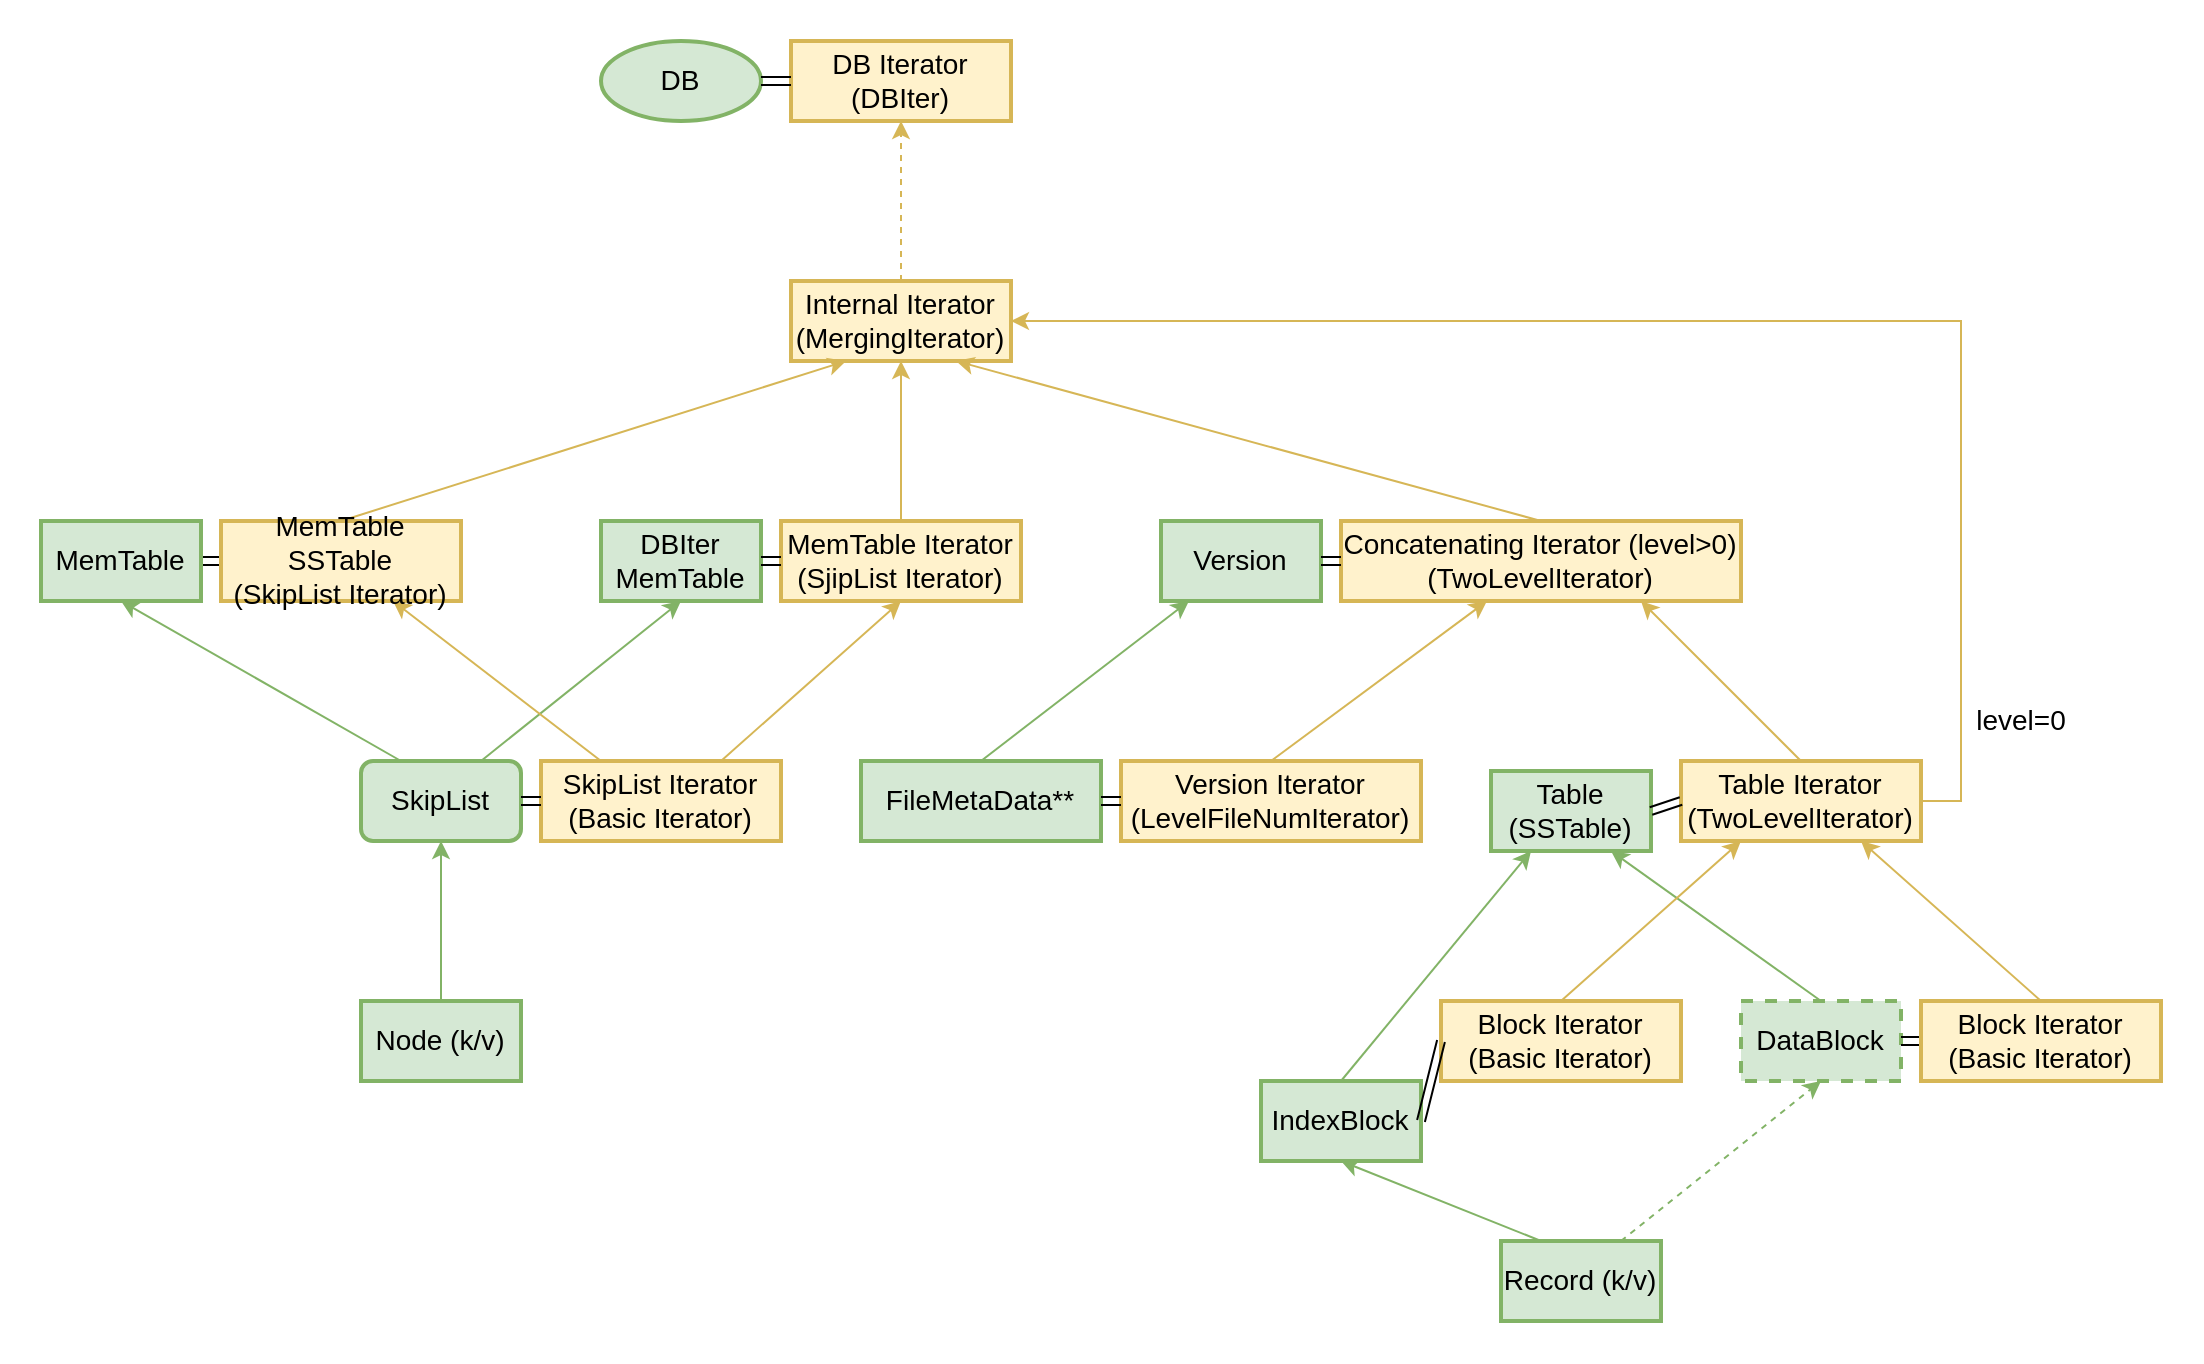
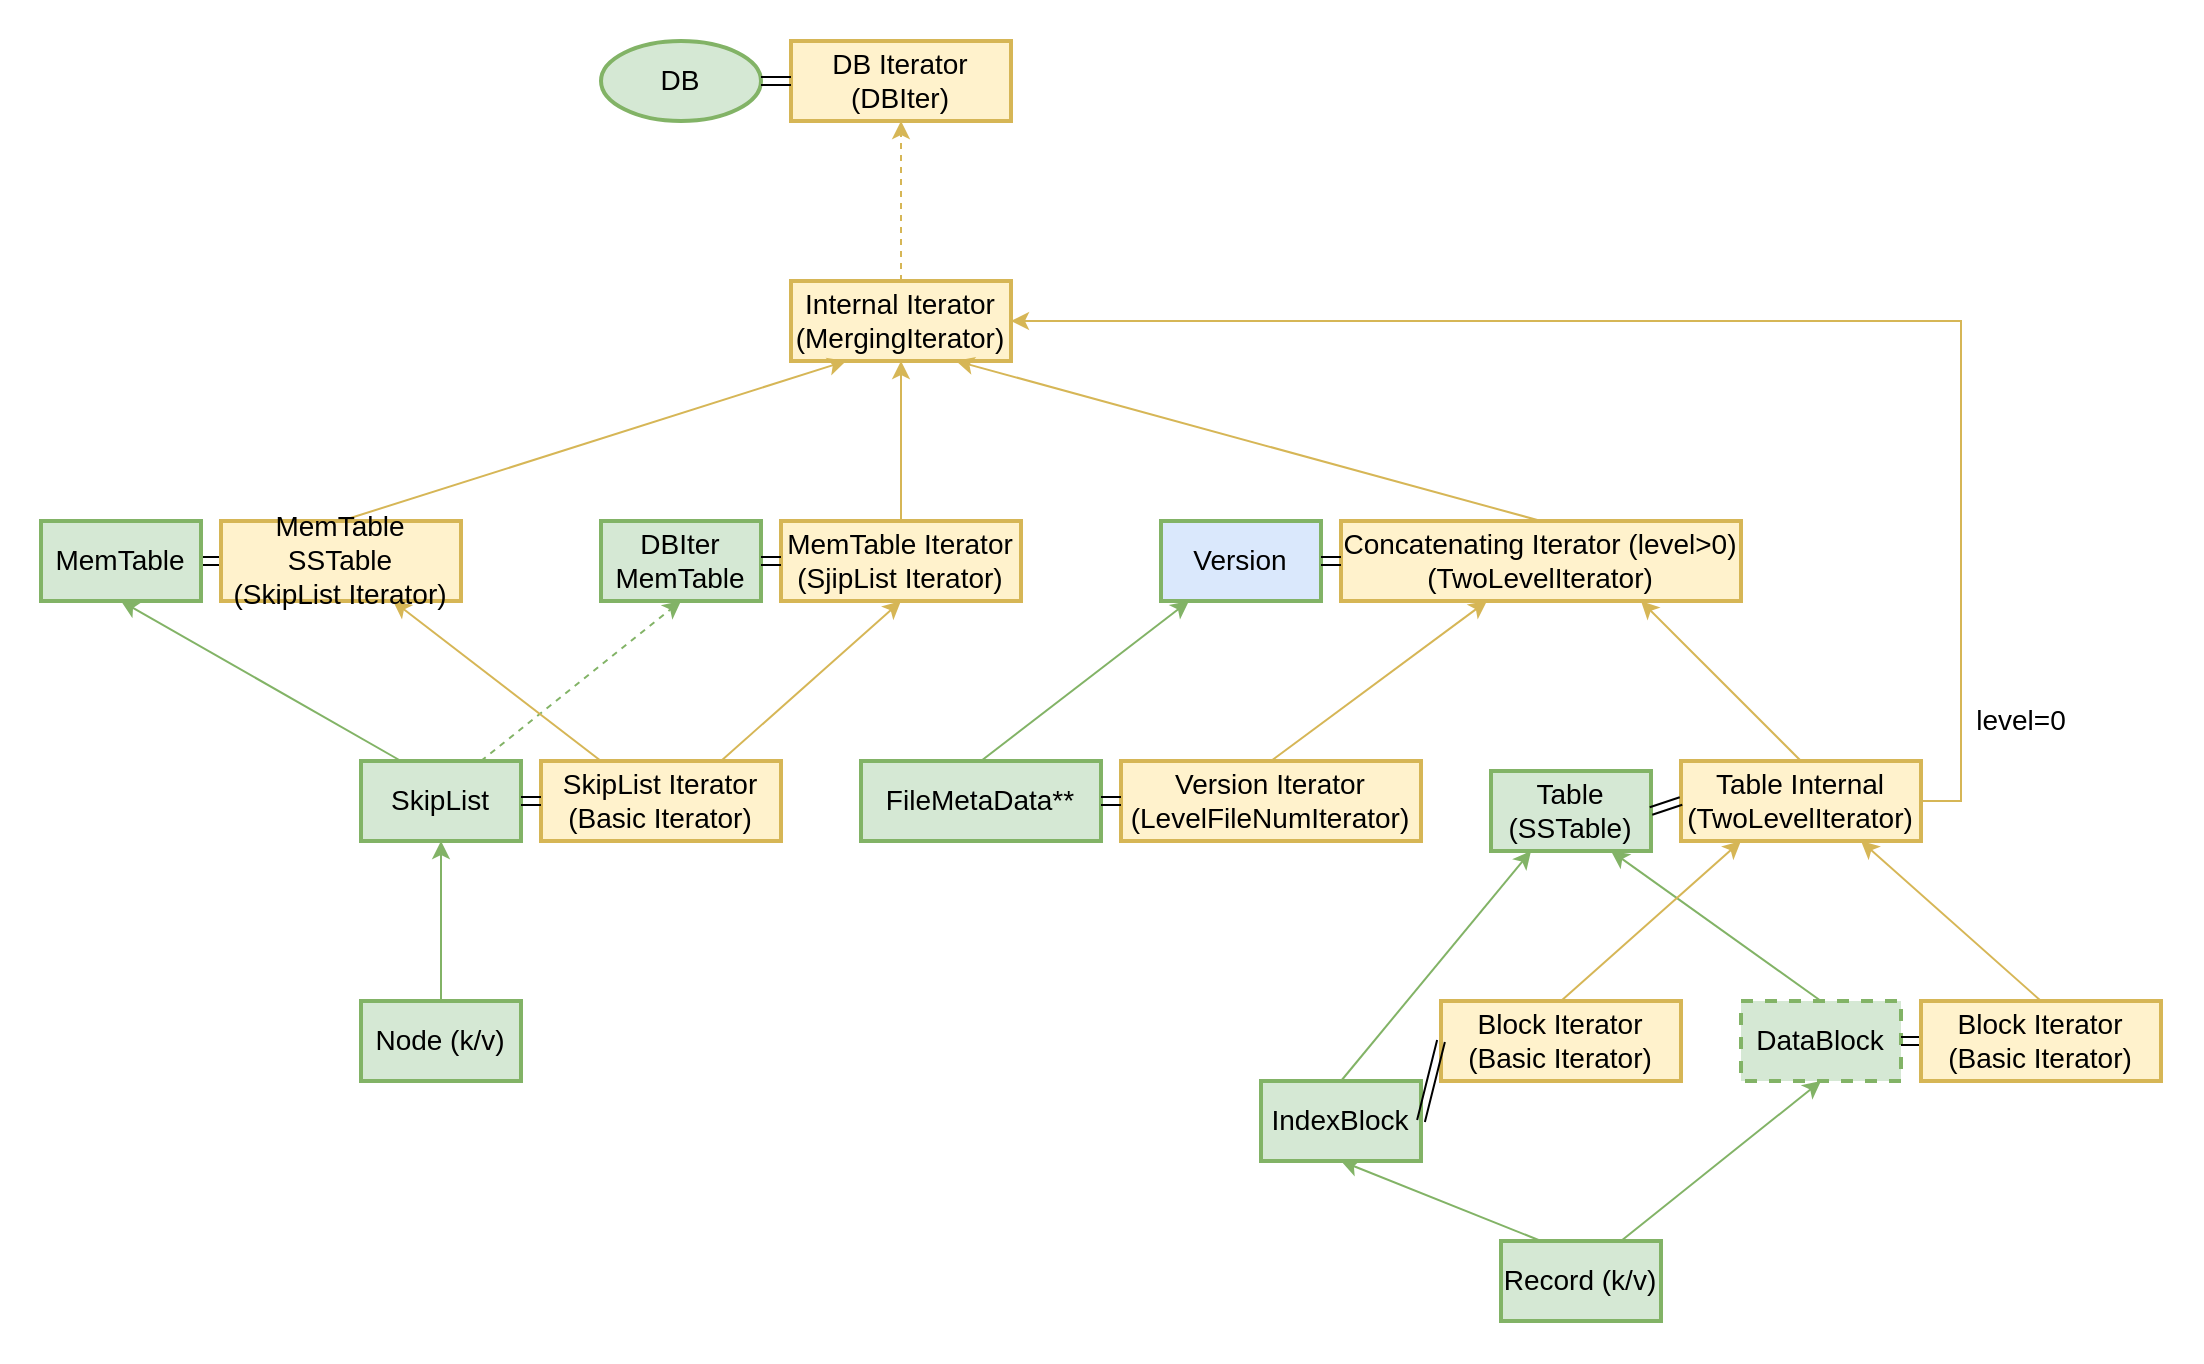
- <mxCell id="44" value="&lt;font style=&quot;font-size: 14px&quot;&gt;Version&lt;br&gt;&lt;/font&gt;" style="rounded=0;whiteSpace=wrap;html=1;fillColor=#d5e8d4;strokeColor=#82b366;strokeWidth=2;" parent="1" vertex="1"><mxGeometry x="580" y="260" width="80" height="40" as="geometry" /></mxCell>
+ <mxCell id="44" value="&lt;font style=&quot;font-size: 14px&quot;&gt;Version&lt;br&gt;&lt;/font&gt;" style="rounded=0;whiteSpace=wrap;html=1;fillColor=#dae8fc;strokeColor=#82b366;strokeWidth=2;" parent="1" vertex="1"><mxGeometry x="580" y="260" width="80" height="40" as="geometry" /></mxCell>
- <mxCell id="5" style="edgeStyle=none;rounded=0;orthogonalLoop=1;jettySize=auto;html=1;exitX=0.75;exitY=0;exitDx=0;exitDy=0;entryX=0.5;entryY=1;entryDx=0;entryDy=0;endArrow=classic;endFill=1;strokeWidth=1;fontSize=12;fillColor=#d5e8d4;strokeColor=#82b366;" parent="1" source="6" target="38" edge="1"><mxGeometry relative="1" as="geometry" /></mxCell>
+ <mxCell id="5" style="edgeStyle=none;rounded=0;orthogonalLoop=1;jettySize=auto;html=1;exitX=0.75;exitY=0;exitDx=0;exitDy=0;entryX=0.5;entryY=1;entryDx=0;entryDy=0;endArrow=classic;endFill=1;strokeWidth=1;fontSize=12;fillColor=#d5e8d4;strokeColor=#82b366;dashed=1;" parent="1" source="6" target="38" edge="1"><mxGeometry relative="1" as="geometry" /></mxCell>
- <mxCell id="6" value="&lt;font style=&quot;font-size: 14px&quot;&gt;SkipList&lt;br&gt;&lt;/font&gt;" style="whiteSpace=wrap;html=1;fillColor=#d5e8d4;strokeColor=#82b366;strokeWidth=2;rounded=1;" parent="1" vertex="1"><mxGeometry x="180" y="380" width="80" height="40" as="geometry" /></mxCell>
+ <mxCell id="6" value="&lt;font style=&quot;font-size: 14px&quot;&gt;SkipList&lt;br&gt;&lt;/font&gt;" style="rounded=0;whiteSpace=wrap;html=1;fillColor=#d5e8d4;strokeColor=#82b366;strokeWidth=2;" parent="1" vertex="1"><mxGeometry x="180" y="380" width="80" height="40" as="geometry" /></mxCell>
- <mxCell id="26" value="&lt;font style=&quot;font-size: 14px&quot;&gt;Table Iterator&lt;br&gt;(TwoLevelIterator)&lt;br&gt;&lt;/font&gt;" style="rounded=0;whiteSpace=wrap;html=1;fillColor=#fff2cc;strokeColor=#d6b656;strokeWidth=2;" parent="1" vertex="1"><mxGeometry x="840" y="380" width="120" height="40" as="geometry" /></mxCell>
+ <mxCell id="26" value="&lt;font style=&quot;font-size: 14px&quot;&gt;Table Internal&lt;br&gt;(TwoLevelIterator)&lt;br&gt;&lt;/font&gt;" style="rounded=0;whiteSpace=wrap;html=1;fillColor=#fff2cc;strokeColor=#d6b656;strokeWidth=2;" parent="1" vertex="1"><mxGeometry x="840" y="380" width="120" height="40" as="geometry" /></mxCell>
- <mxCell id="11" style="edgeStyle=none;rounded=0;orthogonalLoop=1;jettySize=auto;html=1;exitX=0.75;exitY=0;exitDx=0;exitDy=0;entryX=0.5;entryY=1;entryDx=0;entryDy=0;endArrow=classic;endFill=1;strokeWidth=1;fontSize=12;fillColor=#d5e8d4;strokeColor=#82b366;dashed=1;" parent="1" source="12" target="14" edge="1"><mxGeometry relative="1" as="geometry" /></mxCell>
+ <mxCell id="11" style="edgeStyle=none;rounded=0;orthogonalLoop=1;jettySize=auto;html=1;exitX=0.75;exitY=0;exitDx=0;exitDy=0;entryX=0.5;entryY=1;entryDx=0;entryDy=0;endArrow=classic;endFill=1;strokeWidth=1;fontSize=12;fillColor=#d5e8d4;strokeColor=#82b366;" parent="1" source="12" target="14" edge="1"><mxGeometry relative="1" as="geometry" /></mxCell>
